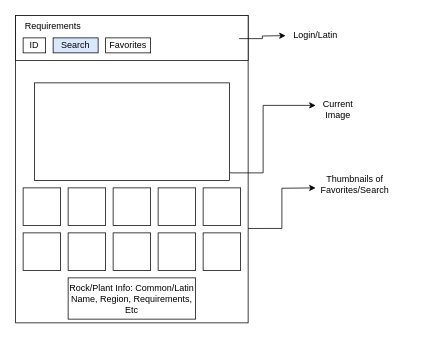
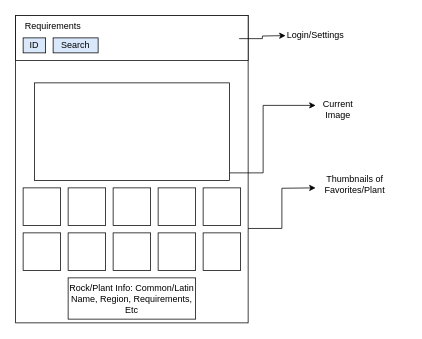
- <mxCell id="9" value="Login/Latin" style="text;html=1;strokeColor=none;fillColor=none;align=center;verticalAlign=middle;whiteSpace=wrap;rounded=0;" vertex="1" parent="1"><mxGeometry x="390" y="32" width="60" height="30" as="geometry" /></mxCell>
+ <mxCell id="9" value="Login/Settings" style="text;html=1;strokeColor=none;fillColor=none;align=center;verticalAlign=middle;whiteSpace=wrap;rounded=0;" vertex="1" parent="1"><mxGeometry x="390" y="32" width="60" height="30" as="geometry" /></mxCell>
- <mxCell id="5" value="ID" style="rounded=0;whiteSpace=wrap;html=1;" vertex="1" parent="1"><mxGeometry x="30" y="50" width="30" height="20" as="geometry" /></mxCell>
+ <mxCell id="5" value="ID" style="rounded=0;whiteSpace=wrap;html=1;fillColor=#dae8fc;" vertex="1" parent="1"><mxGeometry x="30" y="50" width="30" height="20" as="geometry" /></mxCell>
- <mxCell id="12" value="Favorites" style="rounded=0;whiteSpace=wrap;html=1;" vertex="1" parent="1"><mxGeometry x="140" y="50" width="60" height="20" as="geometry" /></mxCell>
- <mxCell id="26" value="Thumbnails of Favorites/Search" style="text;html=1;strokeColor=none;fillColor=none;align=center;verticalAlign=middle;whiteSpace=wrap;rounded=0;" vertex="1" parent="1"><mxGeometry x="405" y="230" width="135" height="30" as="geometry" /></mxCell>
+ <mxCell id="26" value="Thumbnails of Favorites/Plant" style="text;html=1;strokeColor=none;fillColor=none;align=center;verticalAlign=middle;whiteSpace=wrap;rounded=0;" vertex="1" parent="1"><mxGeometry x="405" y="230" width="135" height="30" as="geometry" /></mxCell>
